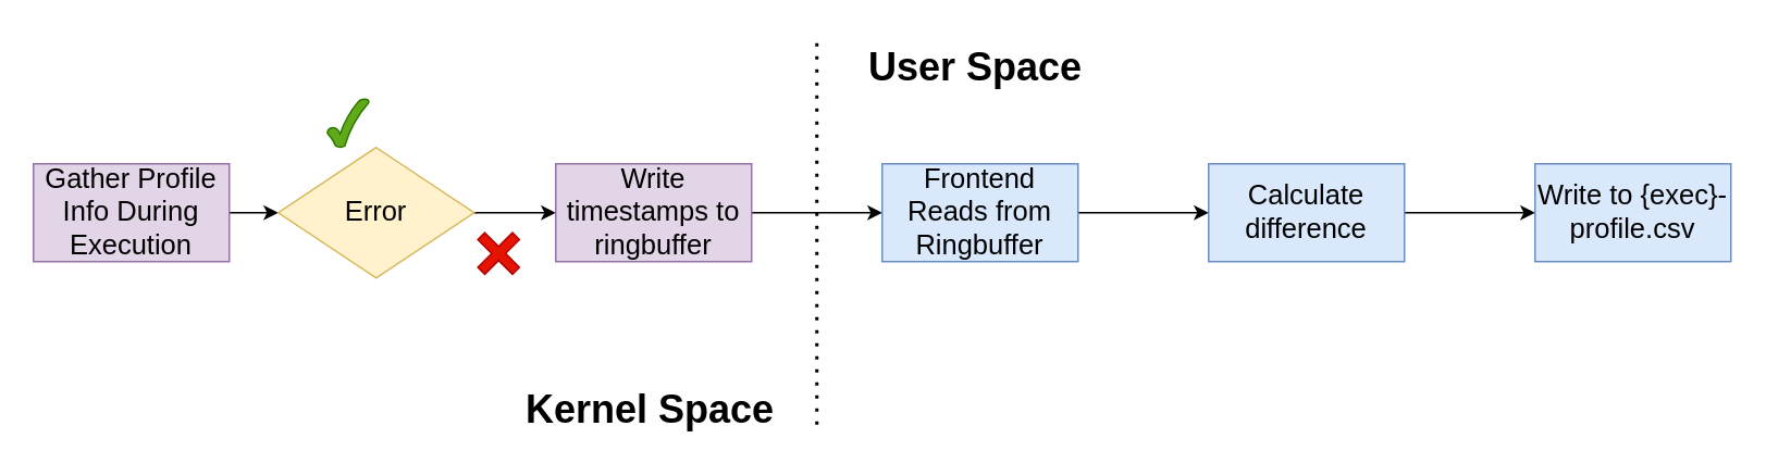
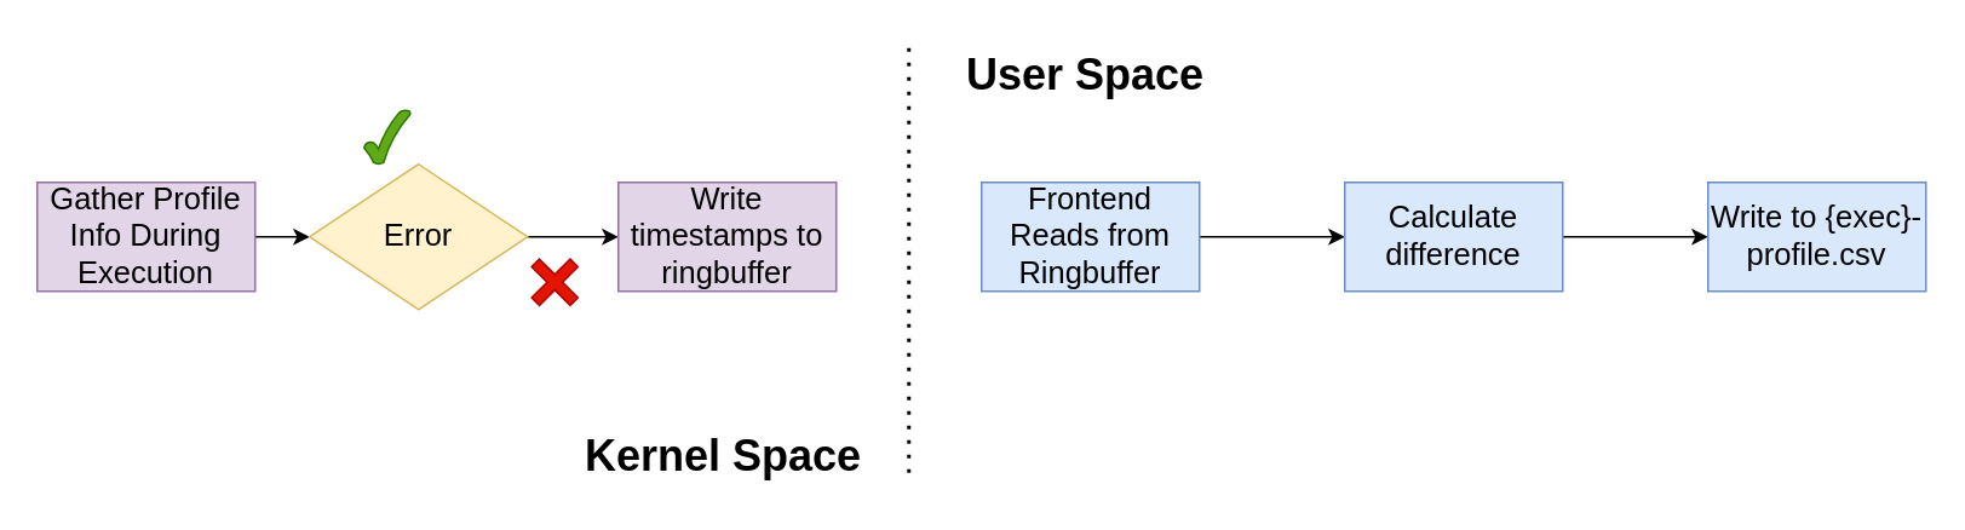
- <mxCell id="8" value="" style="edgeStyle=orthogonalEdgeStyle;rounded=0;orthogonalLoop=1;jettySize=auto;html=1;" parent="1" source="9" target="11" edge="1"><mxGeometry relative="1" as="geometry" /></mxCell>
